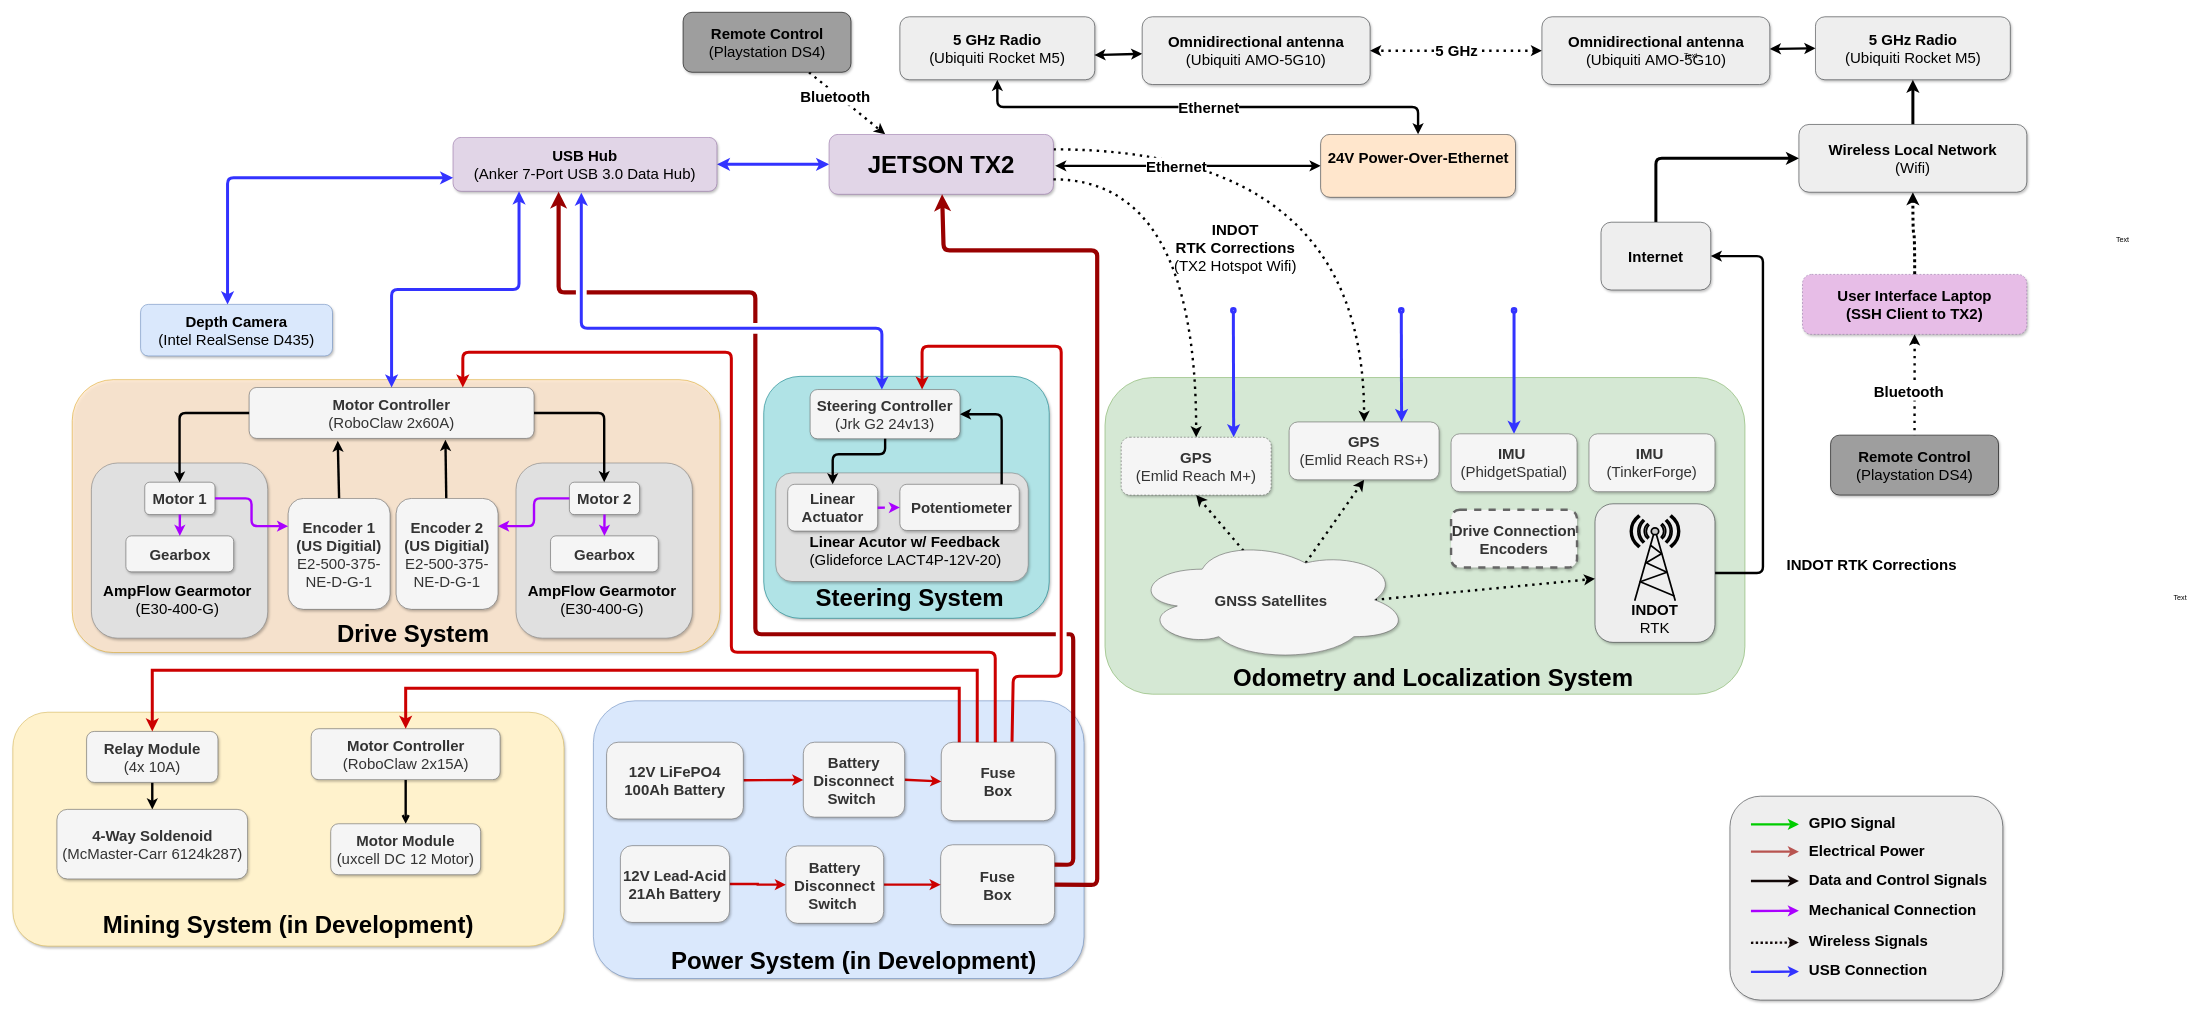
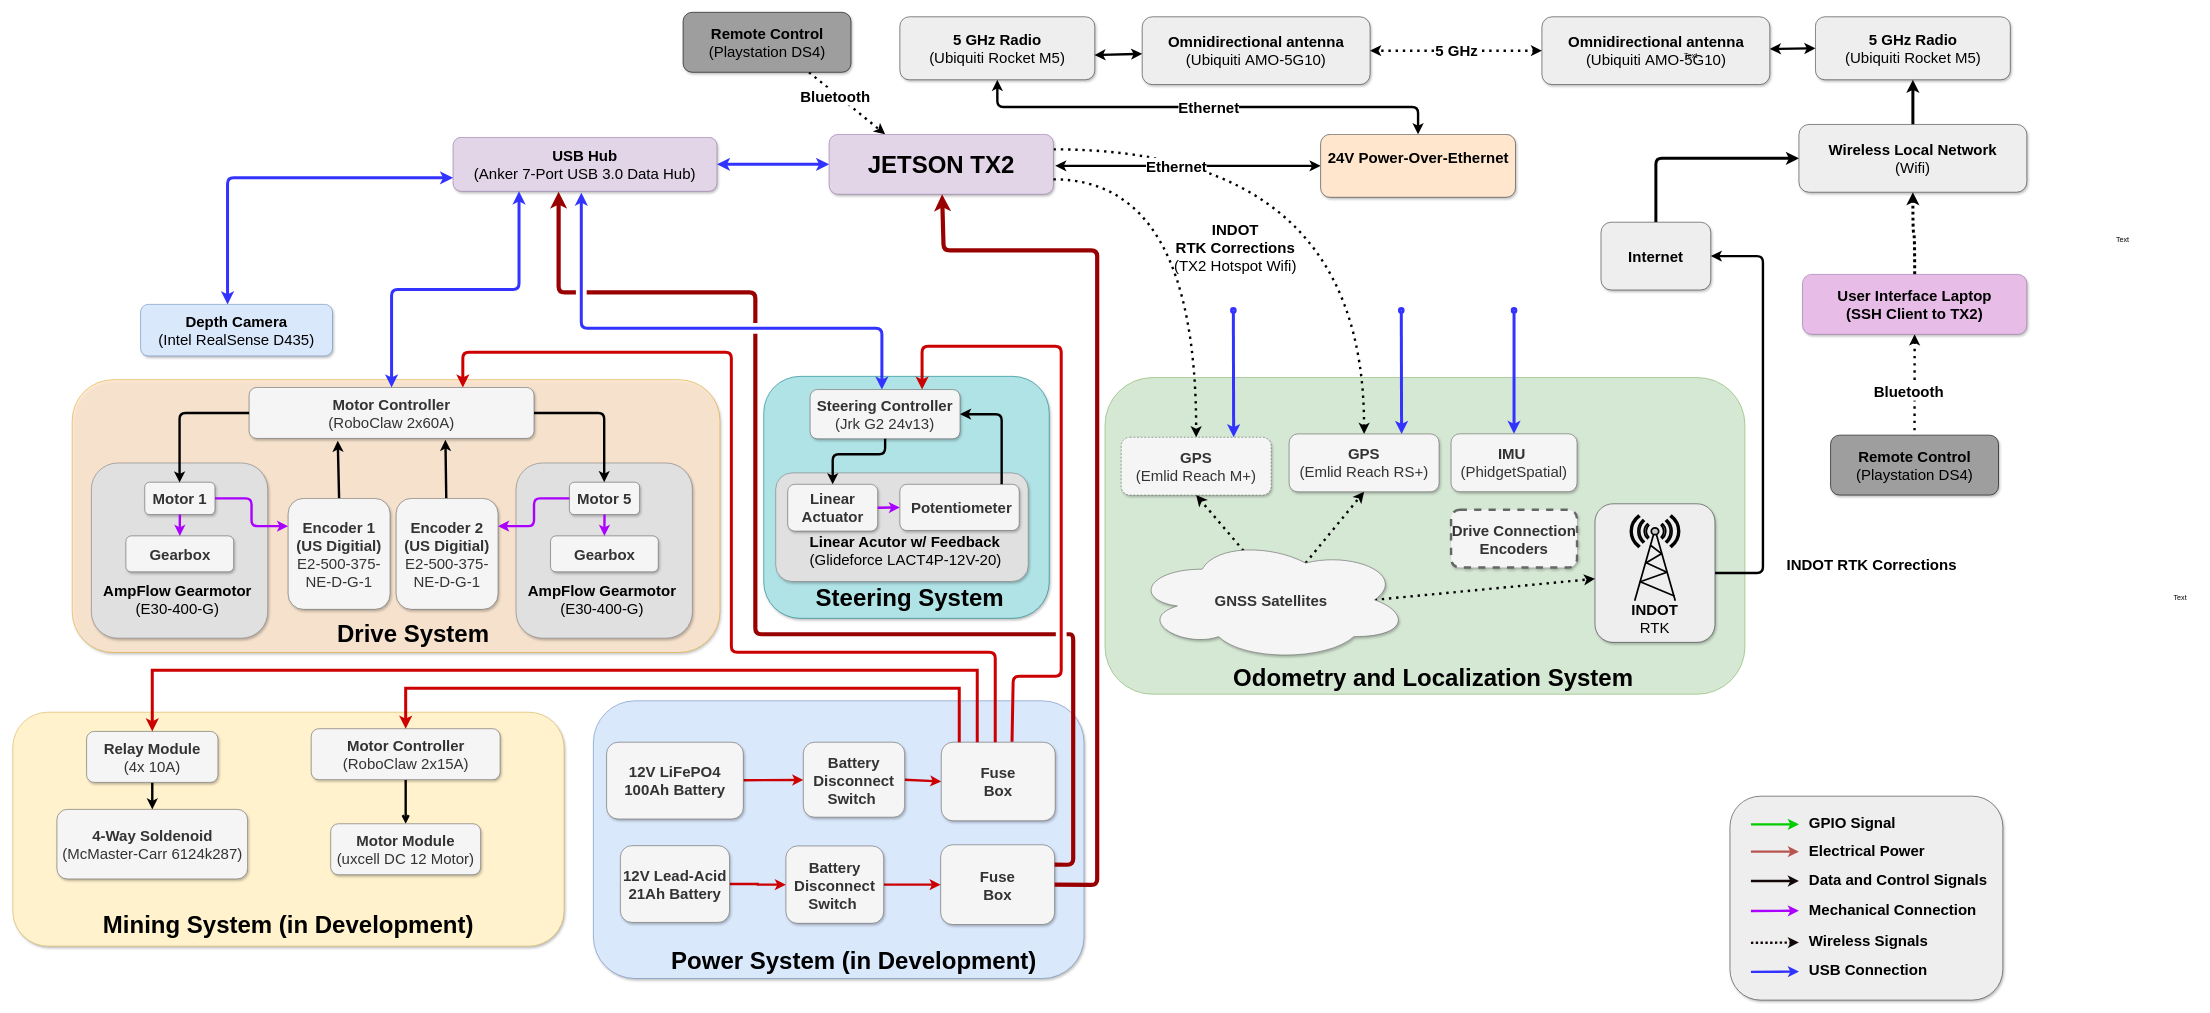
- <mxCell id="22" value="&lt;b style=&quot;font-size: 25px&quot;&gt;&lt;font style=&quot;font-size: 25px&quot;&gt;User Interface Laptop&lt;br&gt;(SSH Client to TX2)&lt;/font&gt;&lt;br&gt;&lt;/b&gt;" style="rounded=1;whiteSpace=wrap;html=1;fillColor=#E7BDE7;strokeColor=#9673a6;shadow=1;dashed=1;" parent="1" vertex="1"><mxGeometry x="3004" y="457" width="374" height="100" as="geometry" /></mxCell>
+ <mxCell id="22" value="&lt;b style=&quot;font-size: 25px&quot;&gt;&lt;font style=&quot;font-size: 25px&quot;&gt;User Interface Laptop&lt;br&gt;(SSH Client to TX2)&lt;/font&gt;&lt;br&gt;&lt;/b&gt;" style="rounded=1;whiteSpace=wrap;html=1;fillColor=#E7BDE7;strokeColor=#9673a6;shadow=1;" parent="1" vertex="1"><mxGeometry x="3004" y="457" width="374" height="100" as="geometry" /></mxCell>
- <mxCell id="128" value="&lt;font style=&quot;font-size: 25px&quot;&gt;&lt;b&gt;GPS&lt;/b&gt;&lt;br&gt;(Emlid Reach RS+)&lt;br&gt;&lt;/font&gt;" style="rounded=1;whiteSpace=wrap;html=1;fillColor=#f5f5f5;strokeColor=#666666;shadow=1;fontColor=#333333;" parent="1" vertex="1"><mxGeometry x="2148" y="703.031" width="250" height="96.484" as="geometry" /></mxCell>
+ <mxCell id="128" value="&lt;font style=&quot;font-size: 25px&quot;&gt;&lt;b&gt;GPS&lt;/b&gt;&lt;br&gt;(Emlid Reach RS+)&lt;br&gt;&lt;/font&gt;" style="rounded=1;whiteSpace=wrap;html=1;fillColor=#f5f5f5;strokeColor=#666666;shadow=1;fontColor=#333333;" parent="1" vertex="1"><mxGeometry x="2148" y="723.031" width="250" height="96.484" as="geometry" /></mxCell>
- <mxCell id="130" value="&lt;font style=&quot;font-size: 25px&quot;&gt;&lt;b&gt;IMU&lt;/b&gt;&amp;nbsp;&lt;br&gt;(TinkerForge)&lt;b&gt;&lt;br&gt;&lt;/b&gt;&lt;/font&gt;" style="rounded=1;whiteSpace=wrap;html=1;fillColor=#f5f5f5;strokeColor=#666666;shadow=1;fontColor=#333333;" vertex="1" parent="1"><mxGeometry x="2648" y="722.81" width="210" height="96.484" as="geometry" /></mxCell>
- <mxCell id="88" value="&lt;font size=&quot;1&quot;&gt;&lt;b style=&quot;font-size: 25px&quot;&gt;Motor 2&lt;/b&gt;&lt;/font&gt;" style="rounded=1;whiteSpace=wrap;html=1;shadow=1;glass=0;fillColor=#f5f5f5;strokeColor=#666666;fontColor=#333333;" parent="83" vertex="1"><mxGeometry x="829" y="171" width="117" height="54" as="geometry" /></mxCell>
+ <mxCell id="88" value="&lt;font size=&quot;1&quot;&gt;&lt;b style=&quot;font-size: 25px&quot;&gt;Motor 5&lt;/b&gt;&lt;/font&gt;" style="rounded=1;whiteSpace=wrap;html=1;shadow=1;glass=0;fillColor=#f5f5f5;strokeColor=#666666;fontColor=#333333;" parent="83" vertex="1"><mxGeometry x="829" y="171" width="117" height="54" as="geometry" /></mxCell>
- <mxCell id="43" style="html=1;exitX=1;exitY=0.5;entryX=0;entryY=0.5;jettySize=auto;orthogonalLoop=1;strokeWidth=4;fillColor=#aa00ff;fontSize=25;endArrow=classic;endFill=1;strokeColor=#aa00ff;entryDx=0;entryDy=0;dashed=1;" parent="38" source="41" target="42" edge="1"><mxGeometry relative="1" as="geometry" /></mxCell>
+ <mxCell id="43" style="html=1;exitX=1;exitY=0.5;entryX=0;entryY=0.5;jettySize=auto;orthogonalLoop=1;strokeWidth=4;fillColor=#aa00ff;fontSize=25;endArrow=classic;endFill=1;strokeColor=#aa00ff;entryDx=0;entryDy=0;" parent="38" source="41" target="42" edge="1"><mxGeometry relative="1" as="geometry" /></mxCell>
